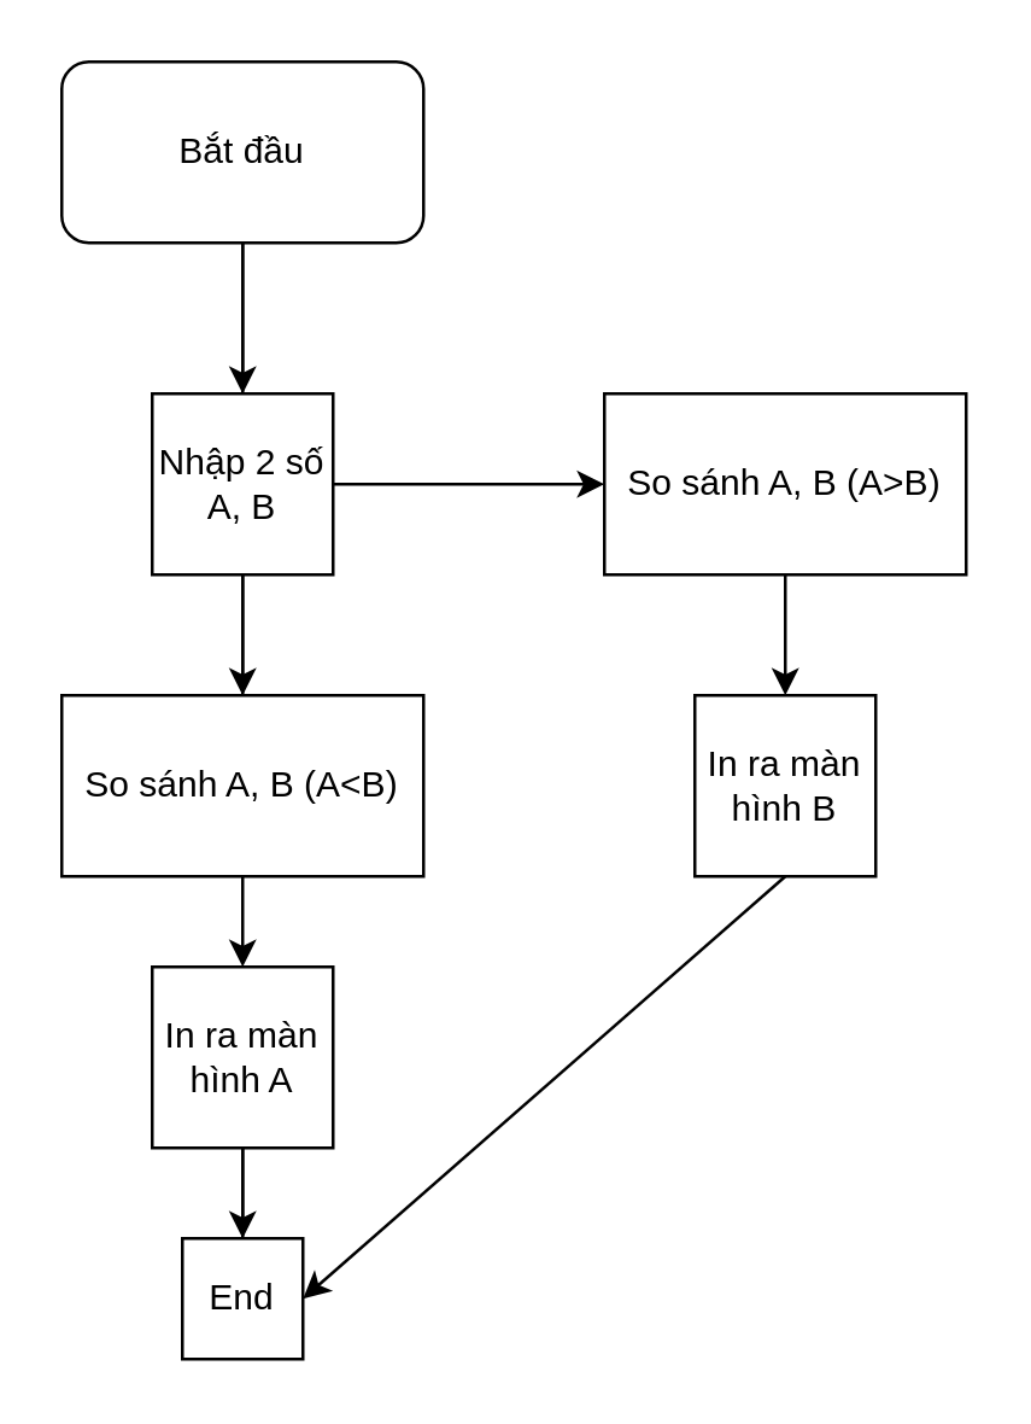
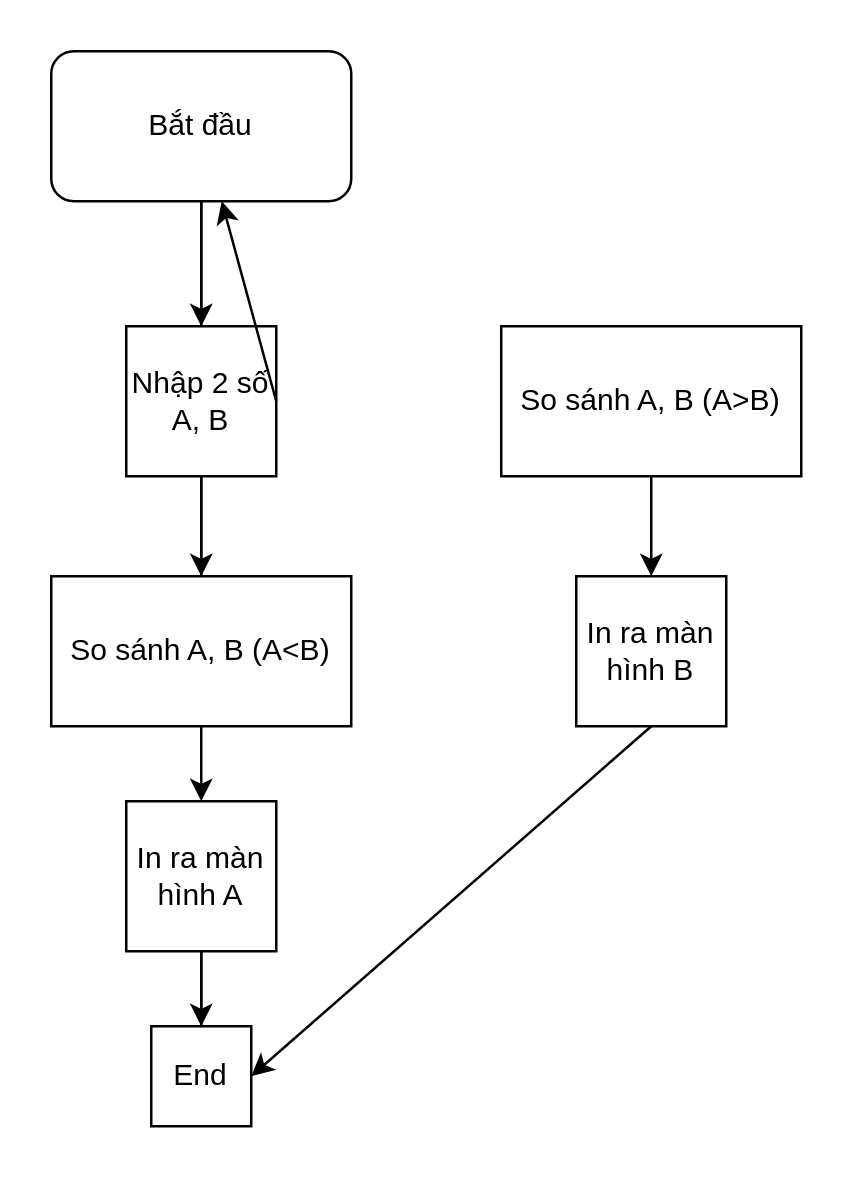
- <mxCell id="19" value="" style="endArrow=classic;html=1;rounded=0;exitX=1;exitY=0.5;exitDx=0;exitDy=0;entryX=0;entryY=0.5;entryDx=0;entryDy=0;" edge="1" parent="1" source="6" target="12"><mxGeometry width="50" height="50" relative="1" as="geometry"><mxPoint x="70" y="280" as="sourcePoint" /><mxPoint x="120" y="230" as="targetPoint" /></mxGeometry></mxCell>
+ <mxCell id="19" value="" style="endArrow=classic;html=1;rounded=0;exitX=1;exitY=0.5;exitDx=0;exitDy=0;" edge="1" parent="1" source="6" target="3"><mxGeometry width="50" height="50" relative="1" as="geometry"><mxPoint x="70" y="280" as="sourcePoint" /><mxPoint x="120" y="230" as="targetPoint" /></mxGeometry></mxCell>
